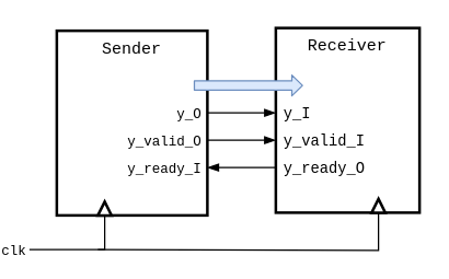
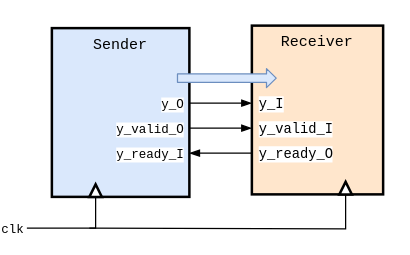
- <mxCell id="2" value="Receiver" style="rounded=0;whiteSpace=wrap;html=1;fontFamily=Courier New;strokeWidth=2;fillStyle=solid;verticalAlign=top;" vertex="1" parent="1"><mxGeometry x="200" y="20" width="105" height="135" as="geometry" /></mxCell>
+ <mxCell id="2" value="Receiver" style="rounded=0;whiteSpace=wrap;html=1;fontFamily=Courier New;strokeWidth=2;fillStyle=solid;verticalAlign=top;fillColor=#ffe6cc;" vertex="1" parent="1"><mxGeometry x="200" y="20" width="105" height="135" as="geometry" /></mxCell>
- <mxCell id="3" value="Sender" style="rounded=0;whiteSpace=wrap;html=1;fontFamily=Courier New;strokeWidth=2;fillStyle=solid;verticalAlign=top;" vertex="1" parent="1"><mxGeometry x="40" y="22" width="110" height="135" as="geometry" /></mxCell>
+ <mxCell id="3" value="Sender" style="rounded=0;whiteSpace=wrap;html=1;fontFamily=Courier New;strokeWidth=2;fillStyle=solid;verticalAlign=top;fillColor=#dae8fc;" vertex="1" parent="1"><mxGeometry x="40" y="22" width="110" height="135" as="geometry" /></mxCell>
